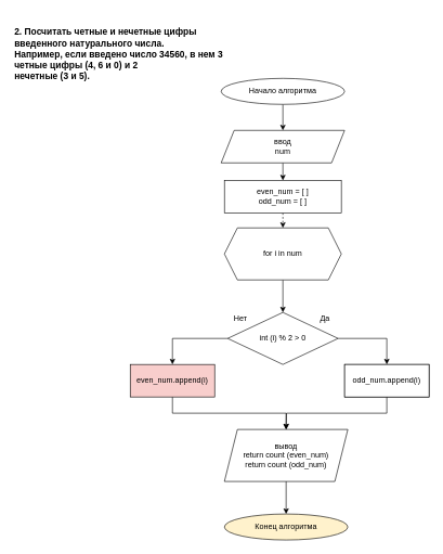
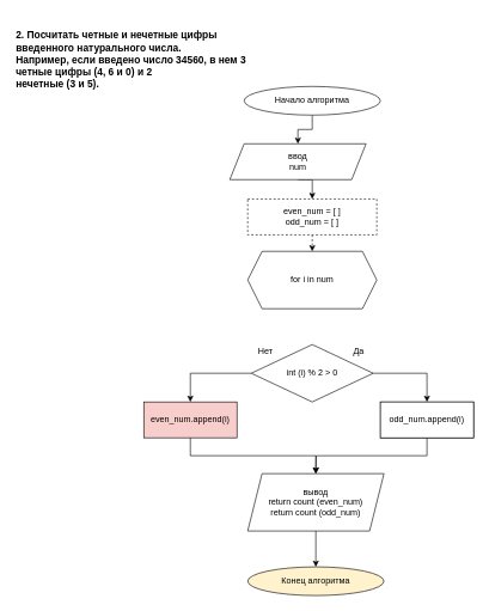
- <mxCell id="6" value="&lt;div&gt;ввод&lt;/div&gt;&lt;div&gt;num&lt;br&gt;&lt;/div&gt;" style="shape=parallelogram;perimeter=parallelogramPerimeter;whiteSpace=wrap;html=1;fixedSize=1;" vertex="1" parent="1"><mxGeometry x="340" y="200" width="190" height="50" as="geometry" /></mxCell>
+ <mxCell id="6" value="&lt;div&gt;ввод&lt;/div&gt;&lt;div&gt;num&lt;br&gt;&lt;/div&gt;" style="shape=parallelogram;perimeter=parallelogramPerimeter;whiteSpace=wrap;html=1;fixedSize=1;" vertex="1" parent="1"><mxGeometry x="320" y="200" width="190" height="50" as="geometry" /></mxCell>
- <mxCell id="16" value="&lt;div&gt;even_num = [ ]&lt;/div&gt;&lt;div&gt;odd_num = [ ]&lt;br&gt;&lt;/div&gt;" style="rounded=0;whiteSpace=wrap;html=1;" vertex="1" parent="1"><mxGeometry x="345" y="277" width="180" height="50" as="geometry" /></mxCell>
+ <mxCell id="16" value="&lt;div&gt;even_num = [ ]&lt;/div&gt;&lt;div&gt;odd_num = [ ]&lt;br&gt;&lt;/div&gt;" style="rounded=0;whiteSpace=wrap;html=1;dashed=1;" vertex="1" parent="1"><mxGeometry x="345" y="277" width="180" height="50" as="geometry" /></mxCell>
- <mxCell id="7" style="edgeStyle=orthogonalEdgeStyle;rounded=0;orthogonalLoop=1;jettySize=auto;html=1;exitX=0.5;exitY=1;exitDx=0;exitDy=0;" edge="1" parent="1" source="8" target="11"><mxGeometry relative="1" as="geometry" /></mxCell>
